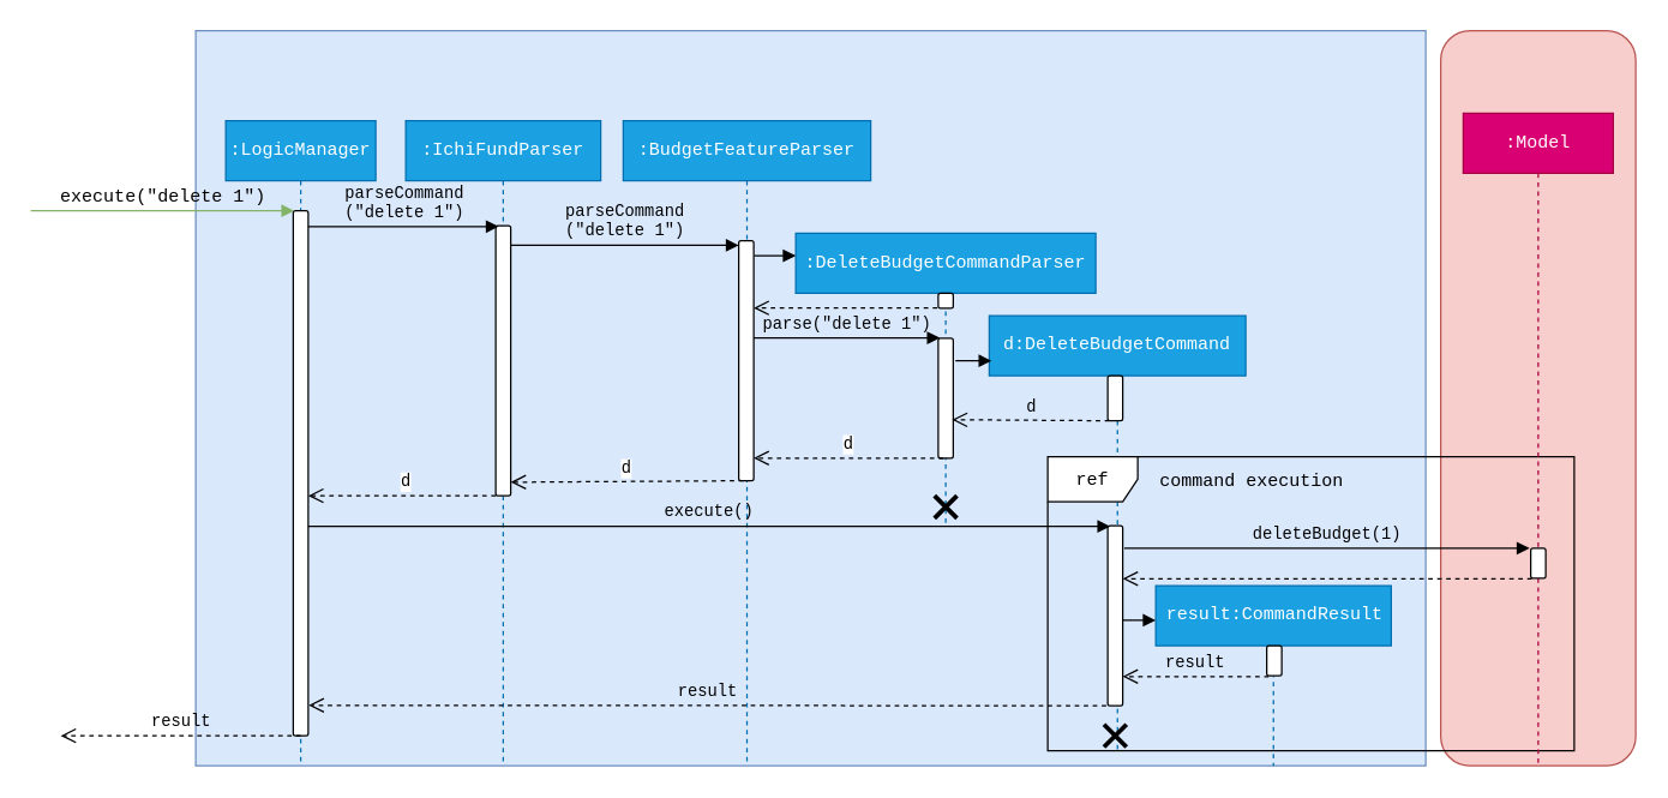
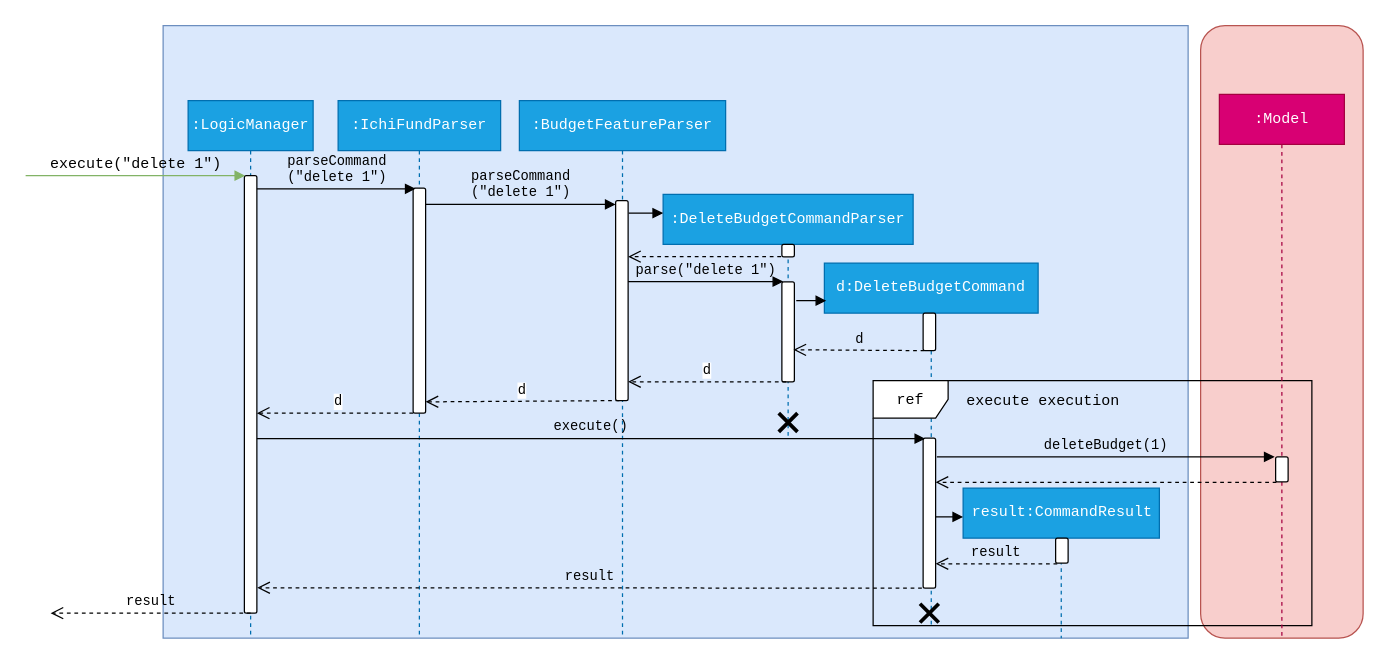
- <mxCell id="24" value="&lt;font face=&quot;Courier New&quot;&gt;command execution&lt;/font&gt;" style="text;html=1;resizable=0;points=[];autosize=1;align=left;verticalAlign=top;spacingTop=-4;" parent="16" vertex="1"><mxGeometry x="111.5" y="100" width="140" height="20" as="geometry" /></mxCell>
+ <mxCell id="24" value="&lt;font face=&quot;Courier New&quot;&gt;execute execution&lt;/font&gt;" style="text;html=1;resizable=0;points=[];autosize=1;align=left;verticalAlign=top;spacingTop=-4;" parent="16" vertex="1"><mxGeometry x="111.5" y="100" width="140" height="20" as="geometry" /></mxCell>
